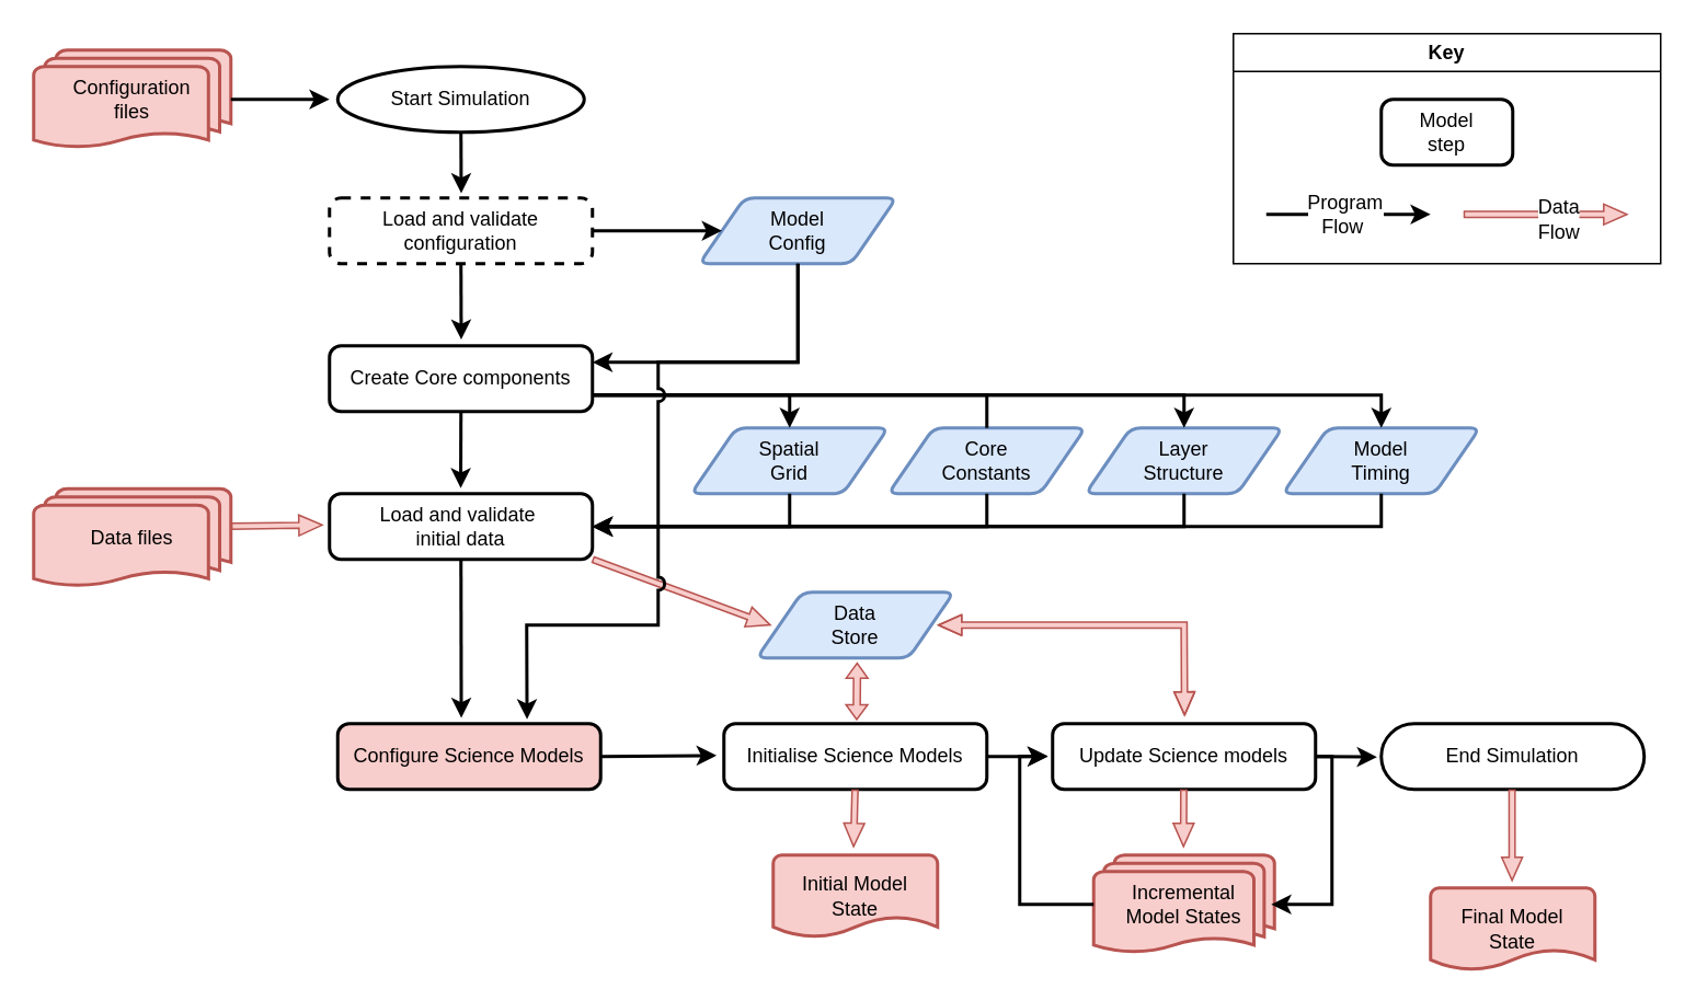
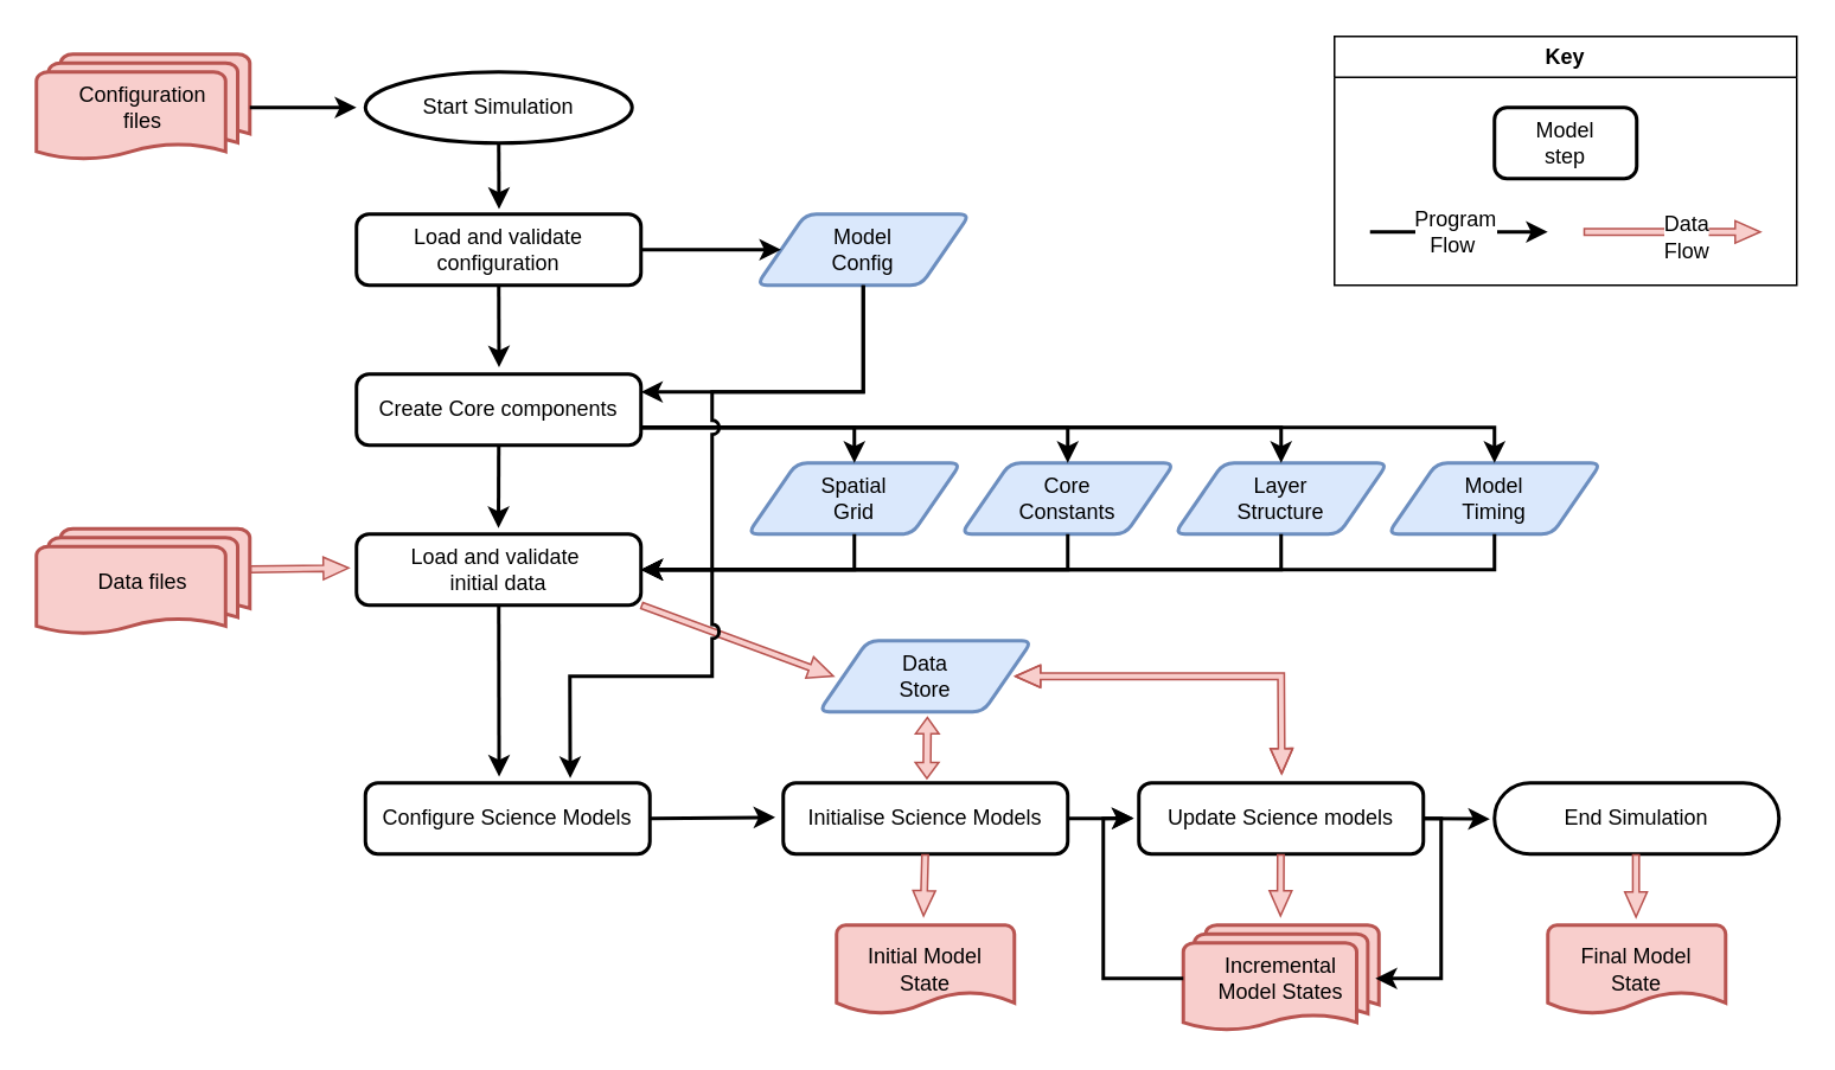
- <mxCell id="3" value="Load and validate configuration" style="rounded=1;whiteSpace=wrap;html=1;absoluteArcSize=1;arcSize=14;strokeWidth=2;textShadow=0;dashed=1;" parent="1" vertex="1"><mxGeometry x="200" y="120" width="160" height="40" as="geometry" /></mxCell>
+ <mxCell id="3" value="Load and validate configuration" style="rounded=1;whiteSpace=wrap;html=1;absoluteArcSize=1;arcSize=14;strokeWidth=2;textShadow=0;" parent="1" vertex="1"><mxGeometry x="200" y="120" width="160" height="40" as="geometry" /></mxCell>
- <mxCell id="26" value="" style="endArrow=none;html=1;rounded=0;strokeWidth=2;entryX=0.5;entryY=0;entryDx=0;entryDy=0;exitX=1;exitY=0.75;exitDx=0;exitDy=0;textShadow=0;" edge="1" parent="1" source="4" target="13"><mxGeometry width="50" height="50" relative="1" as="geometry"><mxPoint x="360" y="250" as="sourcePoint" /><mxPoint y="260" as="targetPoint" x="600" /><Array as="points"><mxPoint y="240" x="600" /></Array></mxGeometry></mxCell>
+ <mxCell id="26" value="" style="endArrow=classic;html=1;rounded=0;strokeWidth=2;entryX=0.5;entryY=0;entryDx=0;entryDy=0;exitX=1;exitY=0.75;exitDx=0;exitDy=0;textShadow=0;" edge="1" parent="1" source="4" target="13"><mxGeometry width="50" height="50" relative="1" as="geometry"><mxPoint x="360" y="250" as="sourcePoint" /><mxPoint y="260" as="targetPoint" x="600" /><Array as="points"><mxPoint y="240" x="600" /></Array></mxGeometry></mxCell>
- <mxCell id="10" value="Configure Science Models" style="rounded=1;whiteSpace=wrap;html=1;absoluteArcSize=1;arcSize=14;strokeWidth=2;textShadow=0;fillColor=#f8cecc;" parent="1" vertex="1"><mxGeometry x="205" y="440" width="160" height="40" as="geometry" /></mxCell>
+ <mxCell id="10" value="Configure Science Models" style="rounded=1;whiteSpace=wrap;html=1;absoluteArcSize=1;arcSize=14;strokeWidth=2;textShadow=0;" parent="1" vertex="1"><mxGeometry x="205" y="440" width="160" height="40" as="geometry" /></mxCell>
- <mxCell id="17" value="Final Model&lt;div&gt;State&lt;/div&gt;" style="strokeWidth=2;html=1;shape=mxgraph.flowchart.document2;whiteSpace=wrap;size=0.25;fillColor=#f8cecc;strokeColor=#b85450;textShadow=0;" parent="1" vertex="1"><mxGeometry x="870" y="540" width="100" height="50" as="geometry" /></mxCell>
+ <mxCell id="17" value="Final Model&lt;div&gt;State&lt;/div&gt;" style="strokeWidth=2;html=1;shape=mxgraph.flowchart.document2;whiteSpace=wrap;size=0.25;fillColor=#f8cecc;strokeColor=#b85450;textShadow=0;" parent="1" vertex="1"><mxGeometry x="870" y="520" width="100" height="50" as="geometry" /></mxCell>
